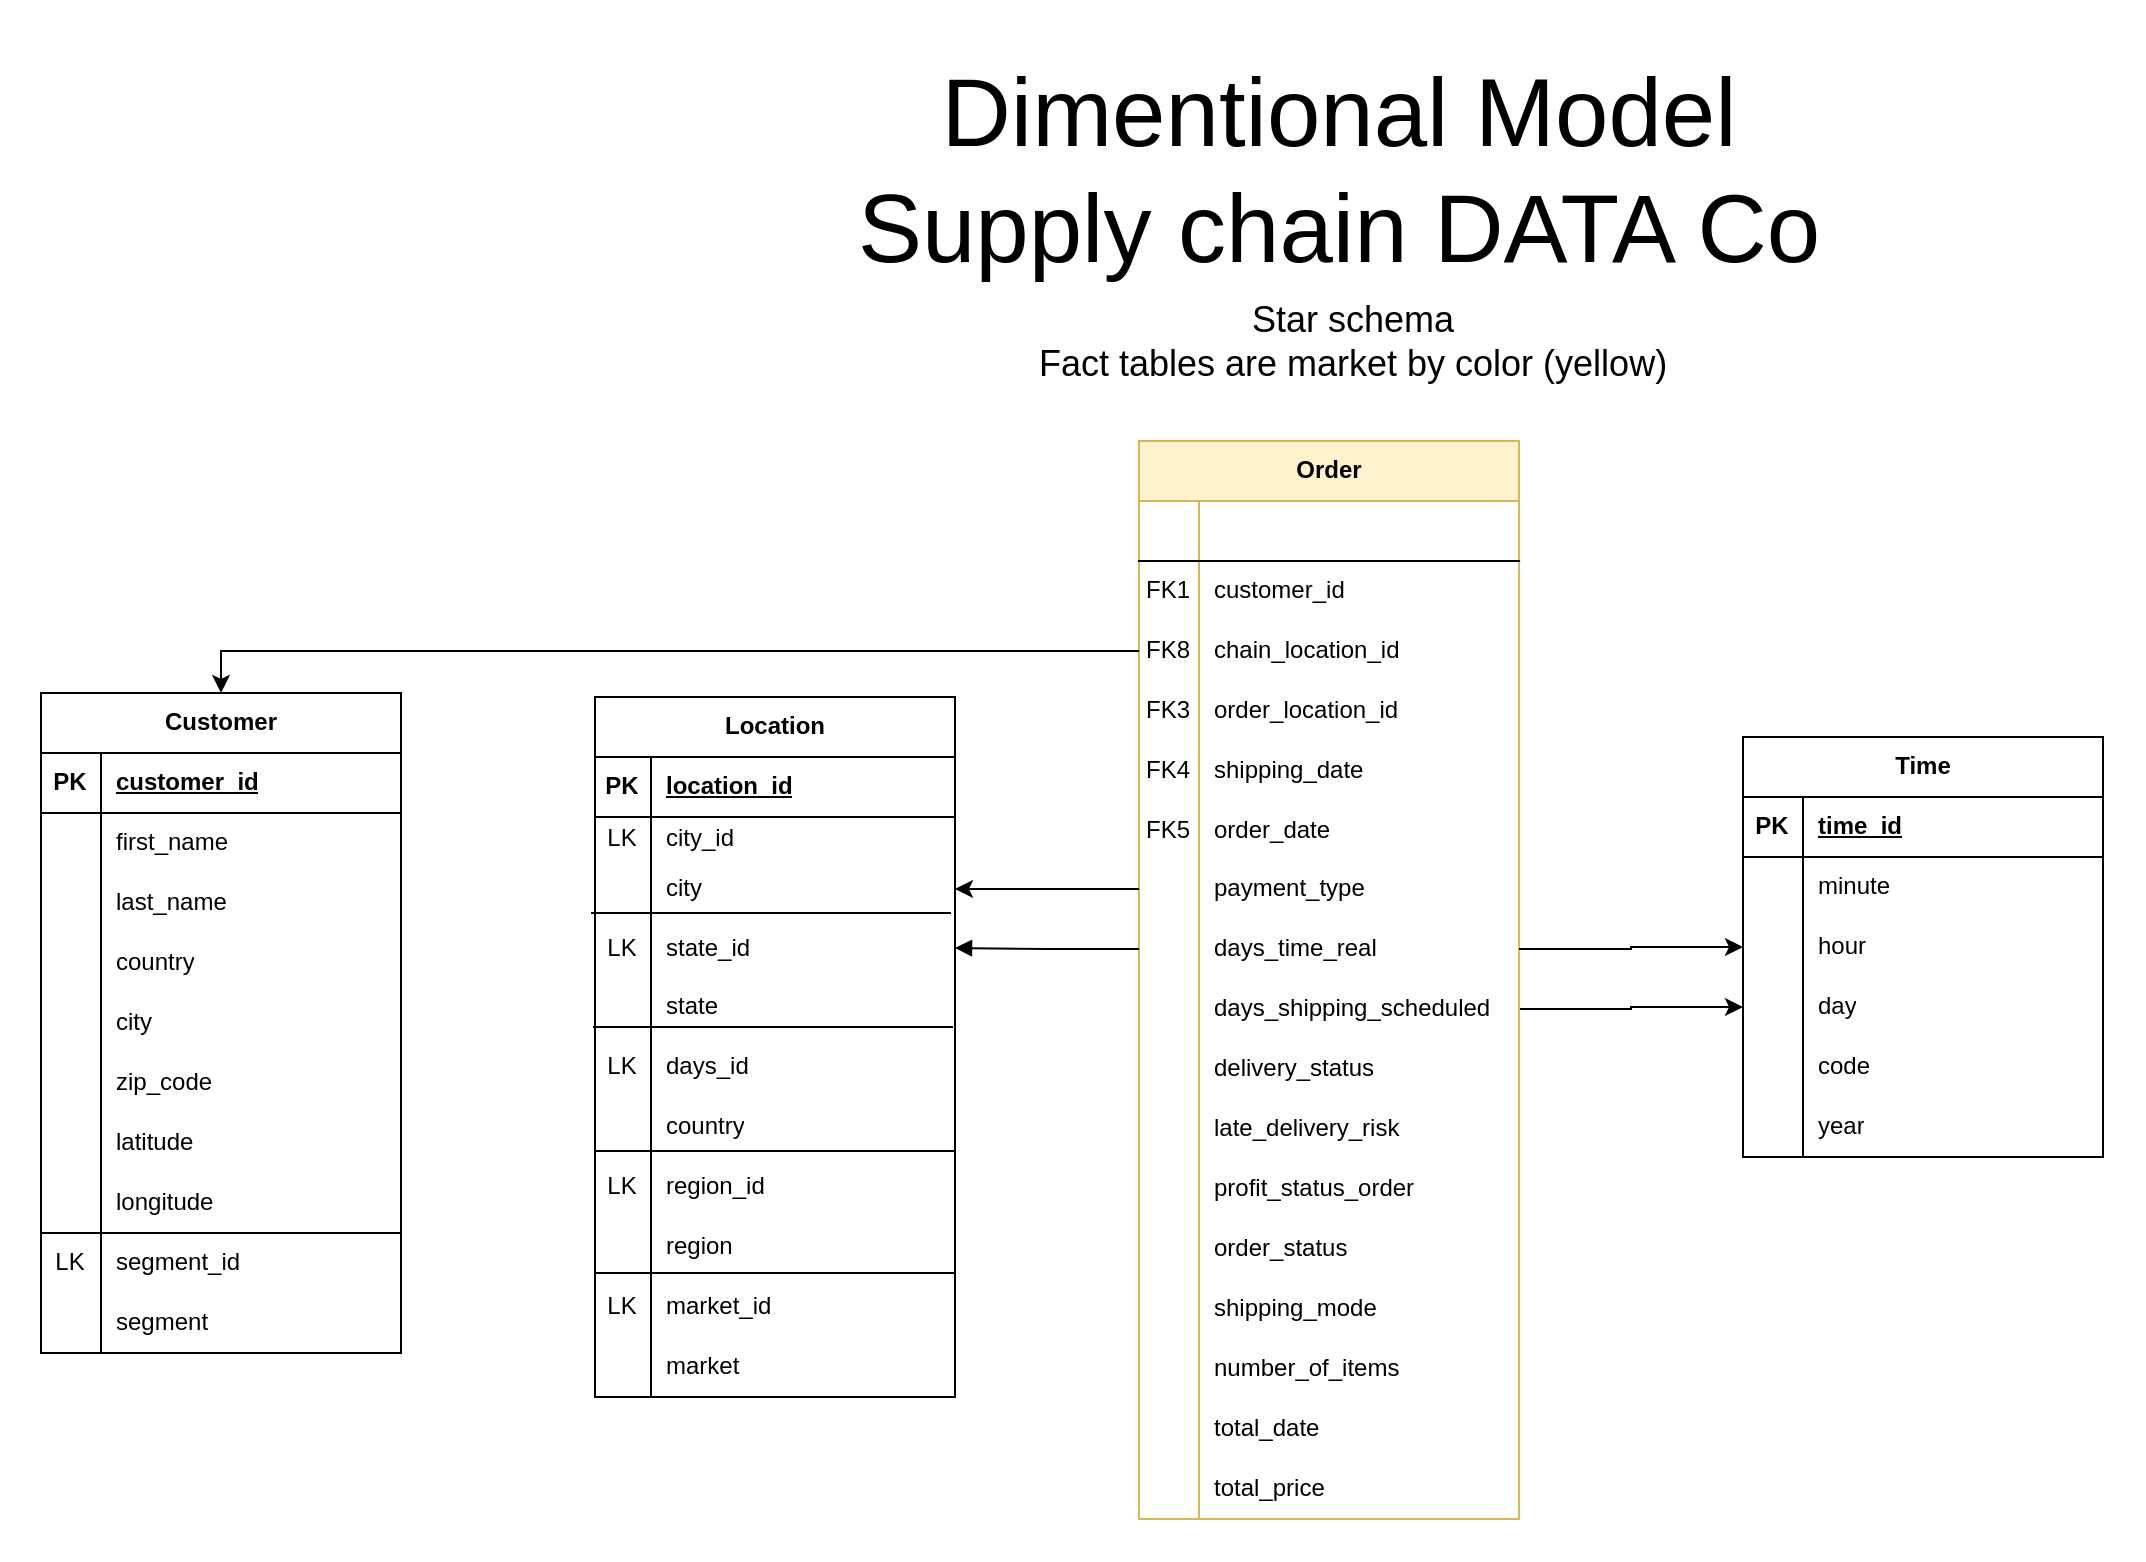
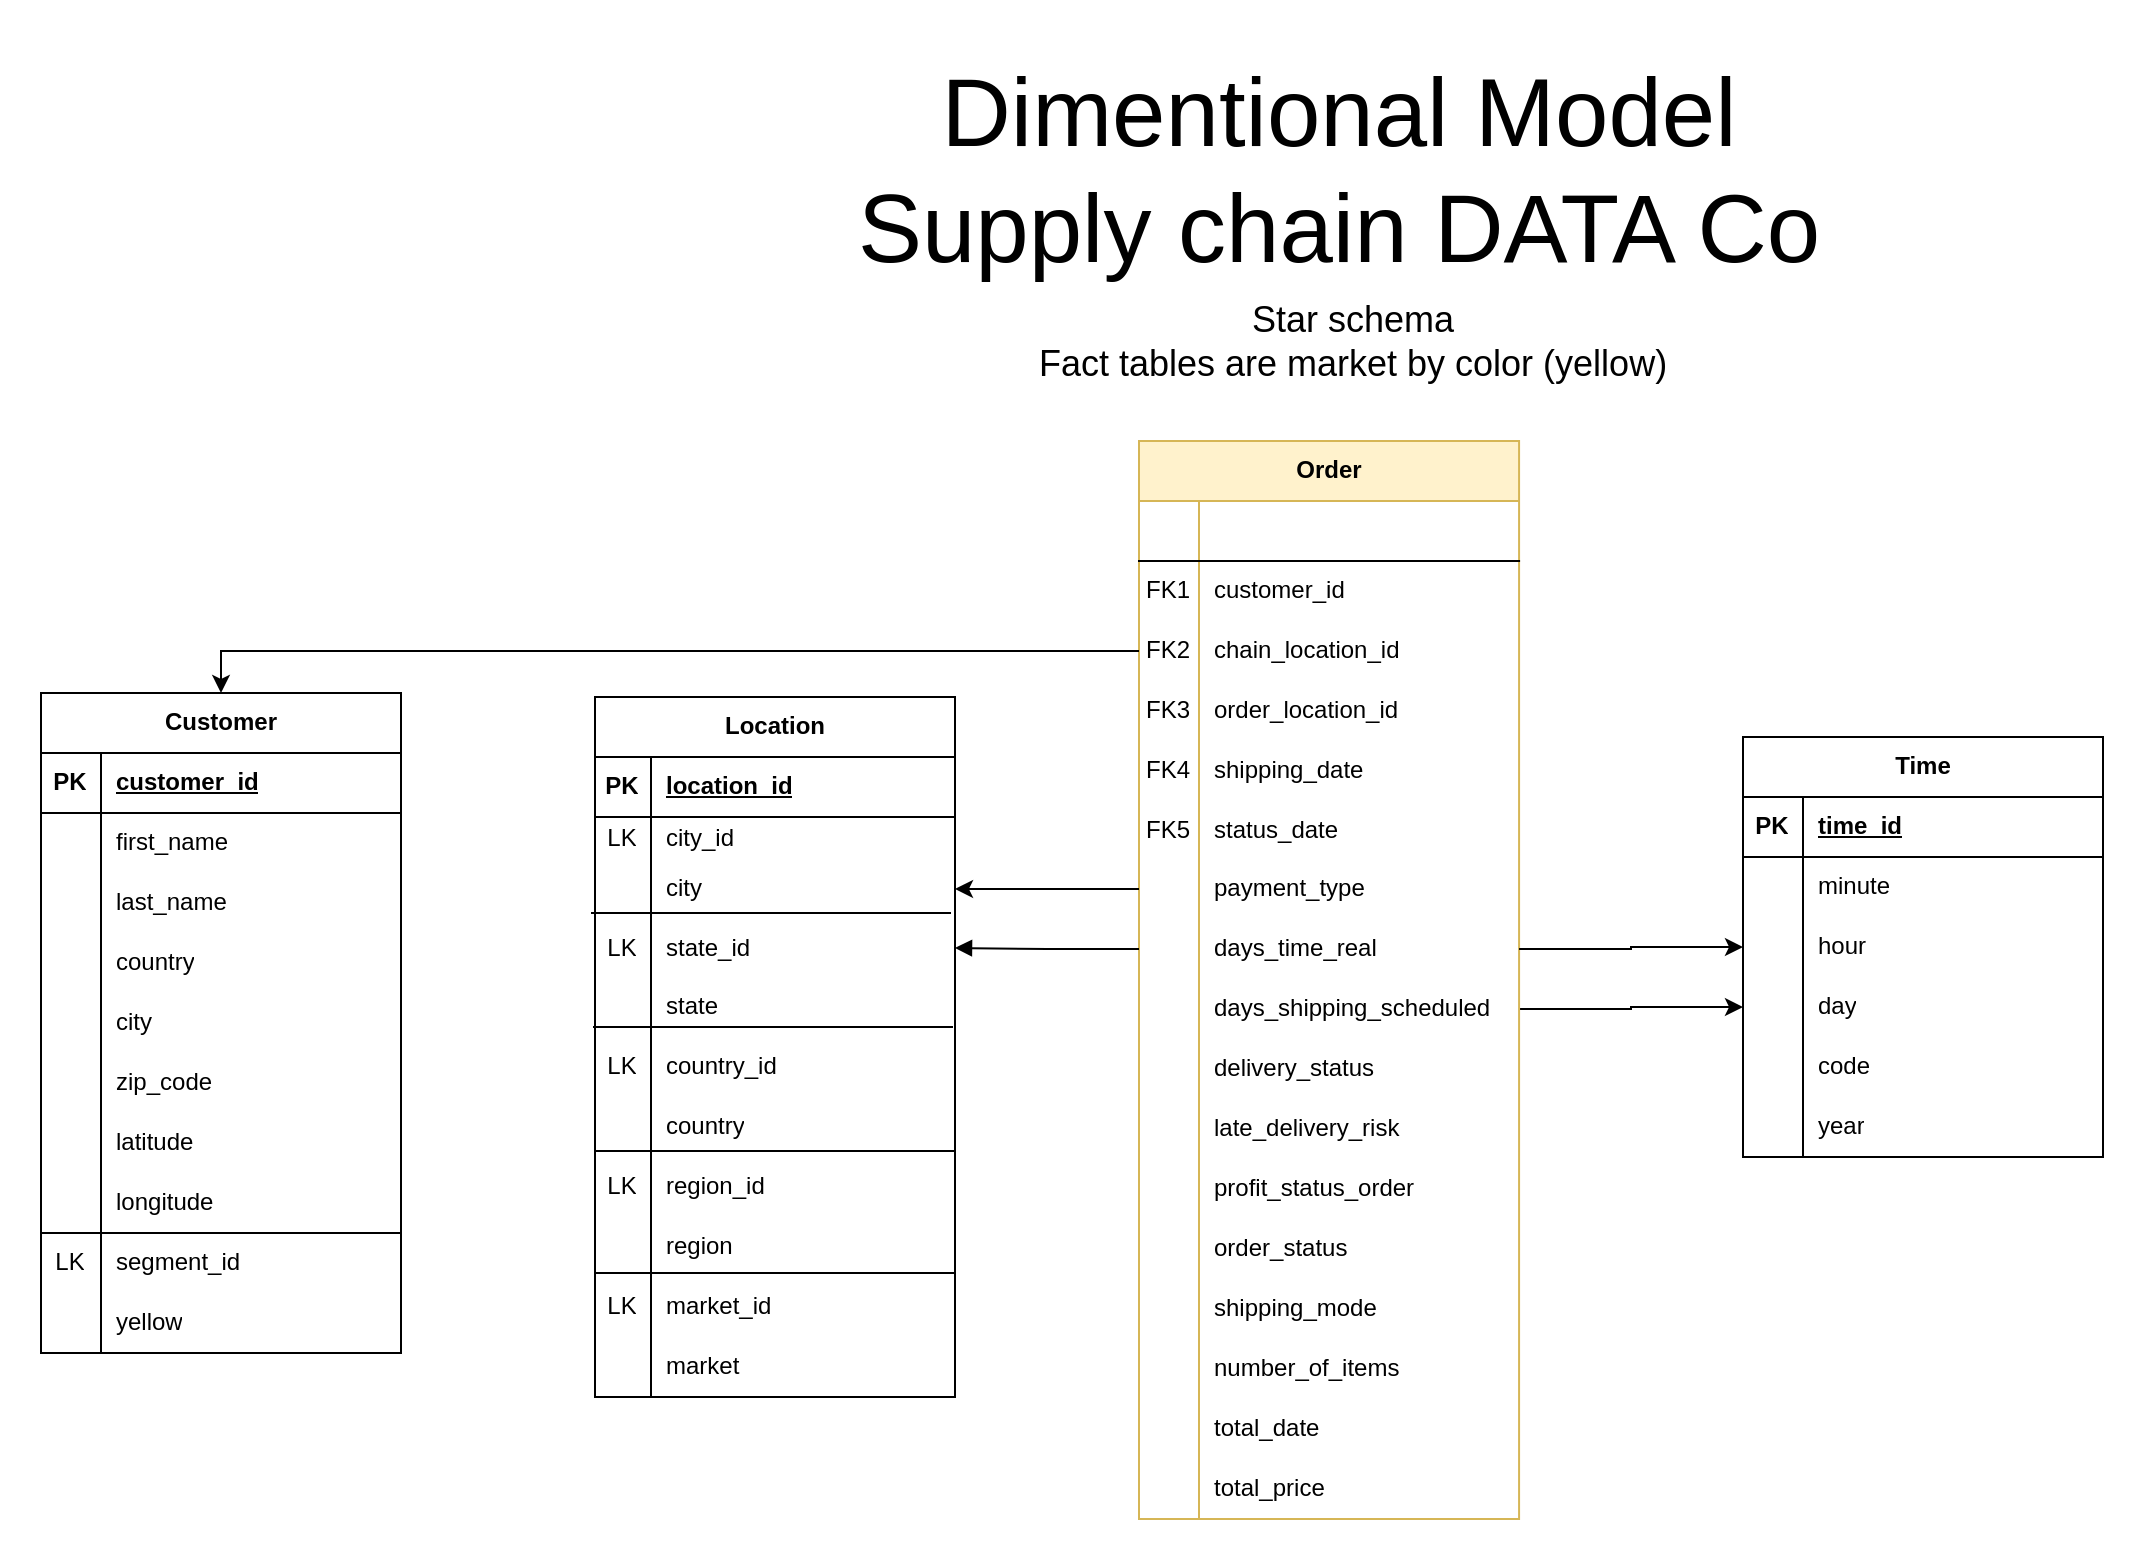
- <mxCell id="11" value="FK8" style="shape=partialRectangle;connectable=0;fillColor=none;top=0;left=0;bottom=0;right=0;editable=1;overflow=hidden;whiteSpace=wrap;html=1;" parent="10" vertex="1"><mxGeometry width="30" height="30" as="geometry"><mxRectangle width="30" height="30" as="alternateBounds" /></mxGeometry></mxCell>
+ <mxCell id="11" value="FK2" style="shape=partialRectangle;connectable=0;fillColor=none;top=0;left=0;bottom=0;right=0;editable=1;overflow=hidden;whiteSpace=wrap;html=1;" parent="10" vertex="1"><mxGeometry width="30" height="30" as="geometry"><mxRectangle width="30" height="30" as="alternateBounds" /></mxGeometry></mxCell>
- <mxCell id="21" value="order_date" style="shape=partialRectangle;connectable=0;fillColor=none;top=0;left=0;bottom=0;right=0;align=left;spacingLeft=6;overflow=hidden;whiteSpace=wrap;html=1;fontStyle=0" parent="19" vertex="1"><mxGeometry x="30" width="160.039" height="29" as="geometry"><mxRectangle width="160.039" height="29" as="alternateBounds" /></mxGeometry></mxCell>
+ <mxCell id="21" value="status_date" style="shape=partialRectangle;connectable=0;fillColor=none;top=0;left=0;bottom=0;right=0;align=left;spacingLeft=6;overflow=hidden;whiteSpace=wrap;html=1;fontStyle=0" parent="19" vertex="1"><mxGeometry x="30" width="160.039" height="29" as="geometry"><mxRectangle width="160.039" height="29" as="alternateBounds" /></mxGeometry></mxCell>
- <mxCell id="92" value="days_id" style="shape=partialRectangle;connectable=0;fillColor=none;top=0;left=0;bottom=0;right=0;align=left;spacingLeft=6;overflow=hidden;whiteSpace=wrap;html=1;" parent="90" vertex="1"><mxGeometry x="28" width="152" height="30" as="geometry"><mxRectangle width="152" height="30" as="alternateBounds" /></mxGeometry></mxCell>
+ <mxCell id="92" value="country_id" style="shape=partialRectangle;connectable=0;fillColor=none;top=0;left=0;bottom=0;right=0;align=left;spacingLeft=6;overflow=hidden;whiteSpace=wrap;html=1;" parent="90" vertex="1"><mxGeometry x="28" width="152" height="30" as="geometry"><mxRectangle width="152" height="30" as="alternateBounds" /></mxGeometry></mxCell>
- <mxCell id="138" value="segment" style="shape=partialRectangle;connectable=0;fillColor=none;top=0;left=0;bottom=0;right=0;align=left;spacingLeft=6;overflow=hidden;whiteSpace=wrap;html=1;fontStyle=0" parent="136" vertex="1"><mxGeometry x="30" width="150" height="30" as="geometry"><mxRectangle width="150" height="30" as="alternateBounds" /></mxGeometry></mxCell>
+ <mxCell id="138" value="yellow" style="shape=partialRectangle;connectable=0;fillColor=none;top=0;left=0;bottom=0;right=0;align=left;spacingLeft=6;overflow=hidden;whiteSpace=wrap;html=1;fontStyle=0" parent="136" vertex="1"><mxGeometry x="30" width="150" height="30" as="geometry"><mxRectangle width="150" height="30" as="alternateBounds" /></mxGeometry></mxCell>
